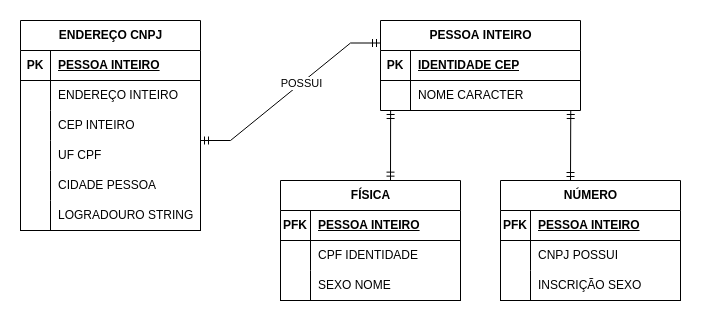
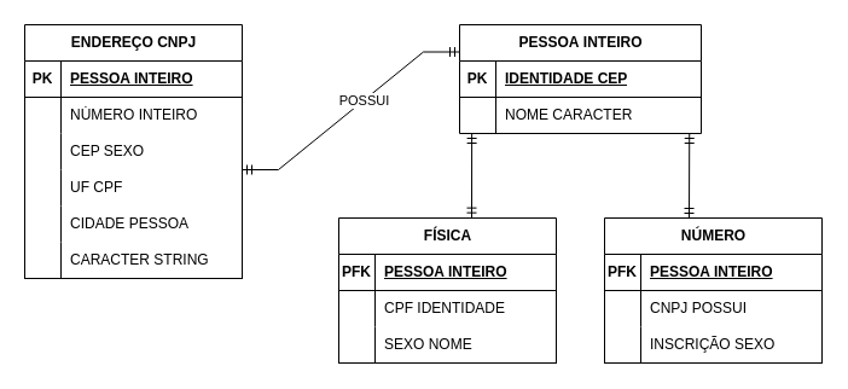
- <mxCell id="15" value="ENDEREÇO INTEIRO" style="shape=partialRectangle;connectable=0;fillColor=none;top=0;left=0;bottom=0;right=0;align=left;spacingLeft=6;overflow=hidden;whiteSpace=wrap;html=1;" vertex="1" parent="13"><mxGeometry x="30" width="150" height="30" as="geometry"><mxRectangle width="150" height="30" as="alternateBounds" /></mxGeometry></mxCell>
+ <mxCell id="15" value="NÚMERO INTEIRO" style="shape=partialRectangle;connectable=0;fillColor=none;top=0;left=0;bottom=0;right=0;align=left;spacingLeft=6;overflow=hidden;whiteSpace=wrap;html=1;" vertex="1" parent="13"><mxGeometry x="30" width="150" height="30" as="geometry"><mxRectangle width="150" height="30" as="alternateBounds" /></mxGeometry></mxCell>
- <mxCell id="18" value="CEP INTEIRO" style="shape=partialRectangle;connectable=0;fillColor=none;top=0;left=0;bottom=0;right=0;align=left;spacingLeft=6;overflow=hidden;whiteSpace=wrap;html=1;" vertex="1" parent="16"><mxGeometry x="30" width="150" height="30" as="geometry"><mxRectangle width="150" height="30" as="alternateBounds" /></mxGeometry></mxCell>
+ <mxCell id="18" value="CEP SEXO" style="shape=partialRectangle;connectable=0;fillColor=none;top=0;left=0;bottom=0;right=0;align=left;spacingLeft=6;overflow=hidden;whiteSpace=wrap;html=1;" vertex="1" parent="16"><mxGeometry x="30" width="150" height="30" as="geometry"><mxRectangle width="150" height="30" as="alternateBounds" /></mxGeometry></mxCell>
- <mxCell id="27" value="&lt;span style=&quot;font-weight: normal;&quot;&gt;LOGRADOURO&amp;nbsp;STRING&lt;/span&gt;" style="shape=partialRectangle;connectable=0;fillColor=none;top=0;left=0;bottom=0;right=0;align=left;spacingLeft=6;fontStyle=1;overflow=hidden;whiteSpace=wrap;html=1;" vertex="1" parent="25"><mxGeometry x="30" width="150" height="30" as="geometry"><mxRectangle width="150" height="30" as="alternateBounds" /></mxGeometry></mxCell>
+ <mxCell id="27" value="&lt;span style=&quot;font-weight: normal;&quot;&gt;CARACTER&amp;nbsp;STRING&lt;/span&gt;" style="shape=partialRectangle;connectable=0;fillColor=none;top=0;left=0;bottom=0;right=0;align=left;spacingLeft=6;fontStyle=1;overflow=hidden;whiteSpace=wrap;html=1;" vertex="1" parent="25"><mxGeometry x="30" width="150" height="30" as="geometry"><mxRectangle width="150" height="30" as="alternateBounds" /></mxGeometry></mxCell>
